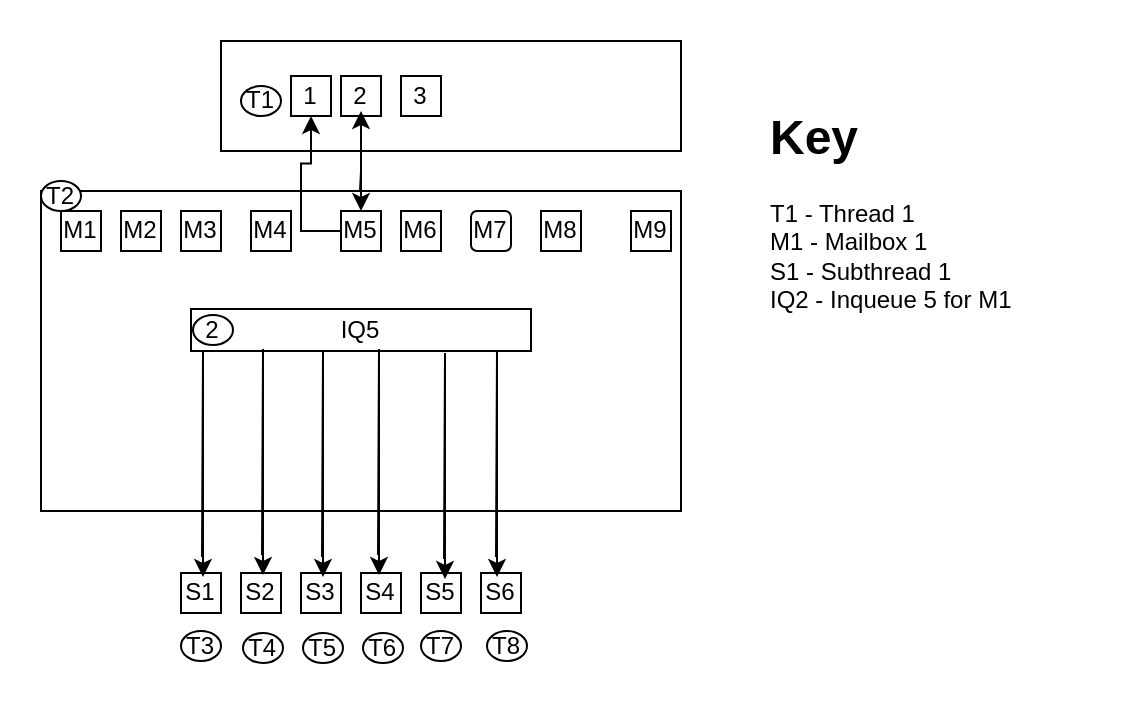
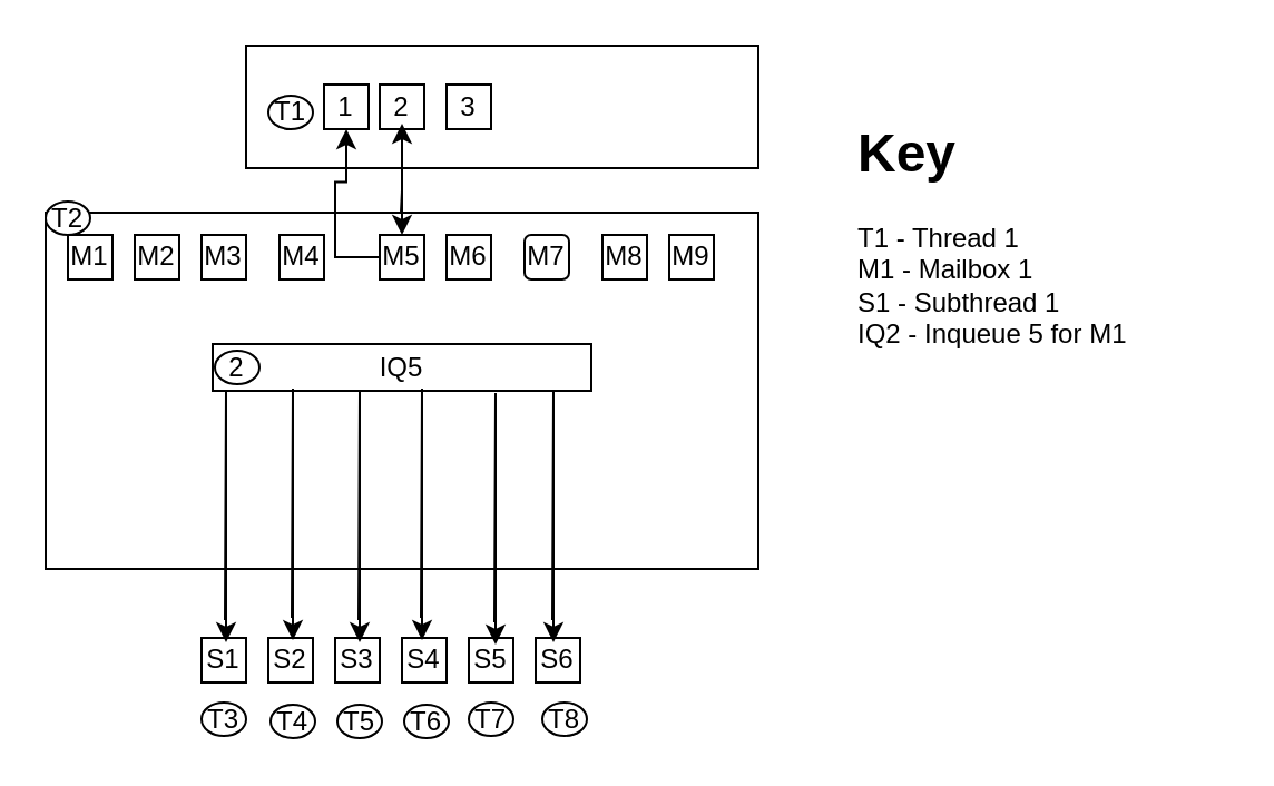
- <mxCell id="11" value="M9" style="rounded=0;whiteSpace=wrap;html=1;" vertex="1" parent="1"><mxGeometry x="315" y="105" width="20" height="20" as="geometry" /></mxCell>
+ <mxCell id="11" value="M9" style="rounded=0;whiteSpace=wrap;html=1;" vertex="1" parent="1"><mxGeometry x="300" y="105" width="20" height="20" as="geometry" /></mxCell>
